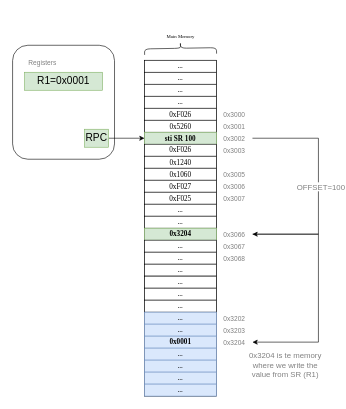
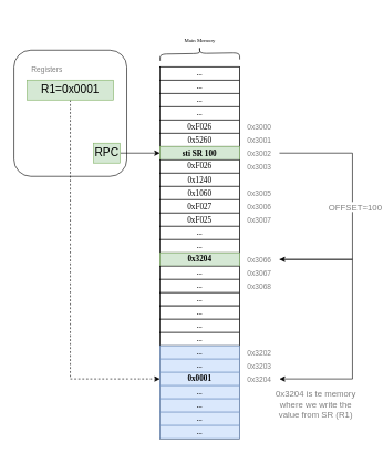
+ <mxCell id="55" style="edgeStyle=orthogonalEdgeStyle;rounded=0;orthogonalLoop=1;jettySize=auto;html=1;exitX=0.5;exitY=1;exitDx=0;exitDy=0;entryX=0;entryY=0.5;entryDx=0;entryDy=0;dashed=1;fontSize=13;fontColor=#000000;strokeWidth=1;" edge="1" parent="1" source="56" target="45"><mxGeometry relative="1" as="geometry" /></mxCell>
